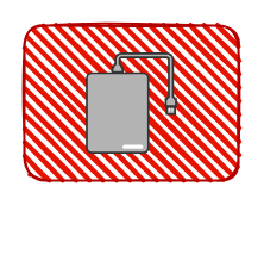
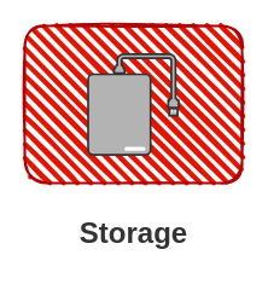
+ <mxCell id="4" value="Storage" style="text;strokeColor=none;fillColor=none;html=1;fontSize=24;fontStyle=1;verticalAlign=middle;align=center;rounded=1;labelBackgroundColor=none;fontColor=#333333;" vertex="1" parent="1"><mxGeometry x="60" y="172.76" width="100" height="40" as="geometry" /></mxCell>
